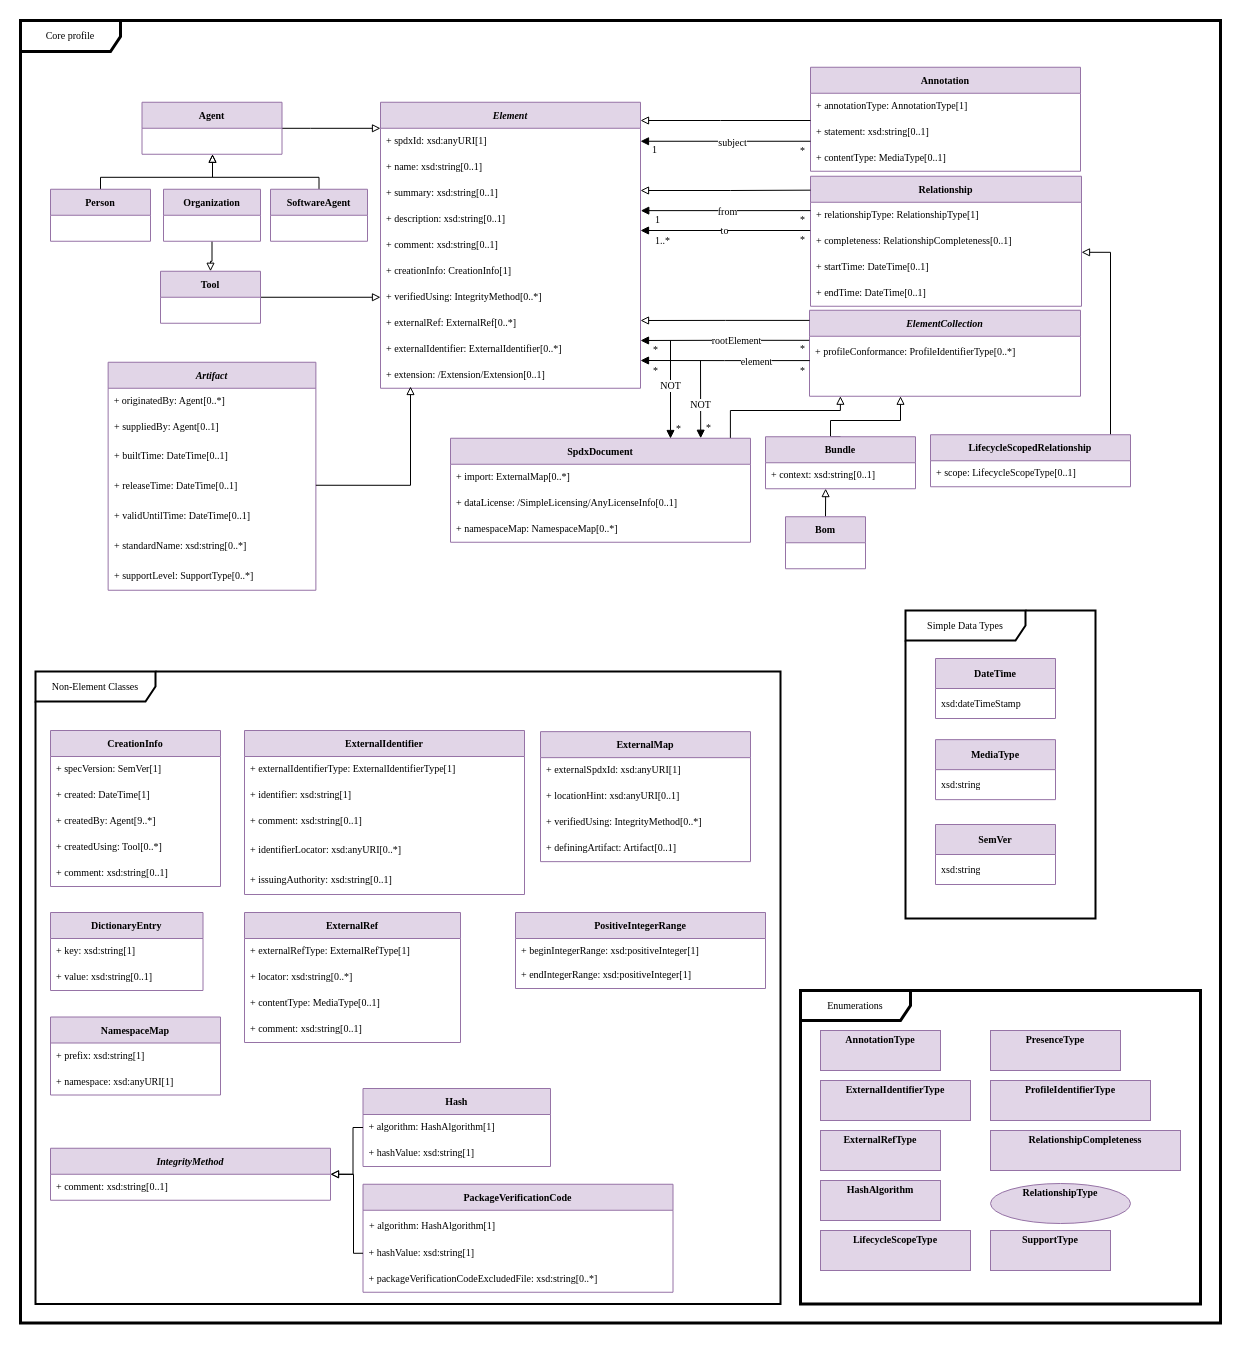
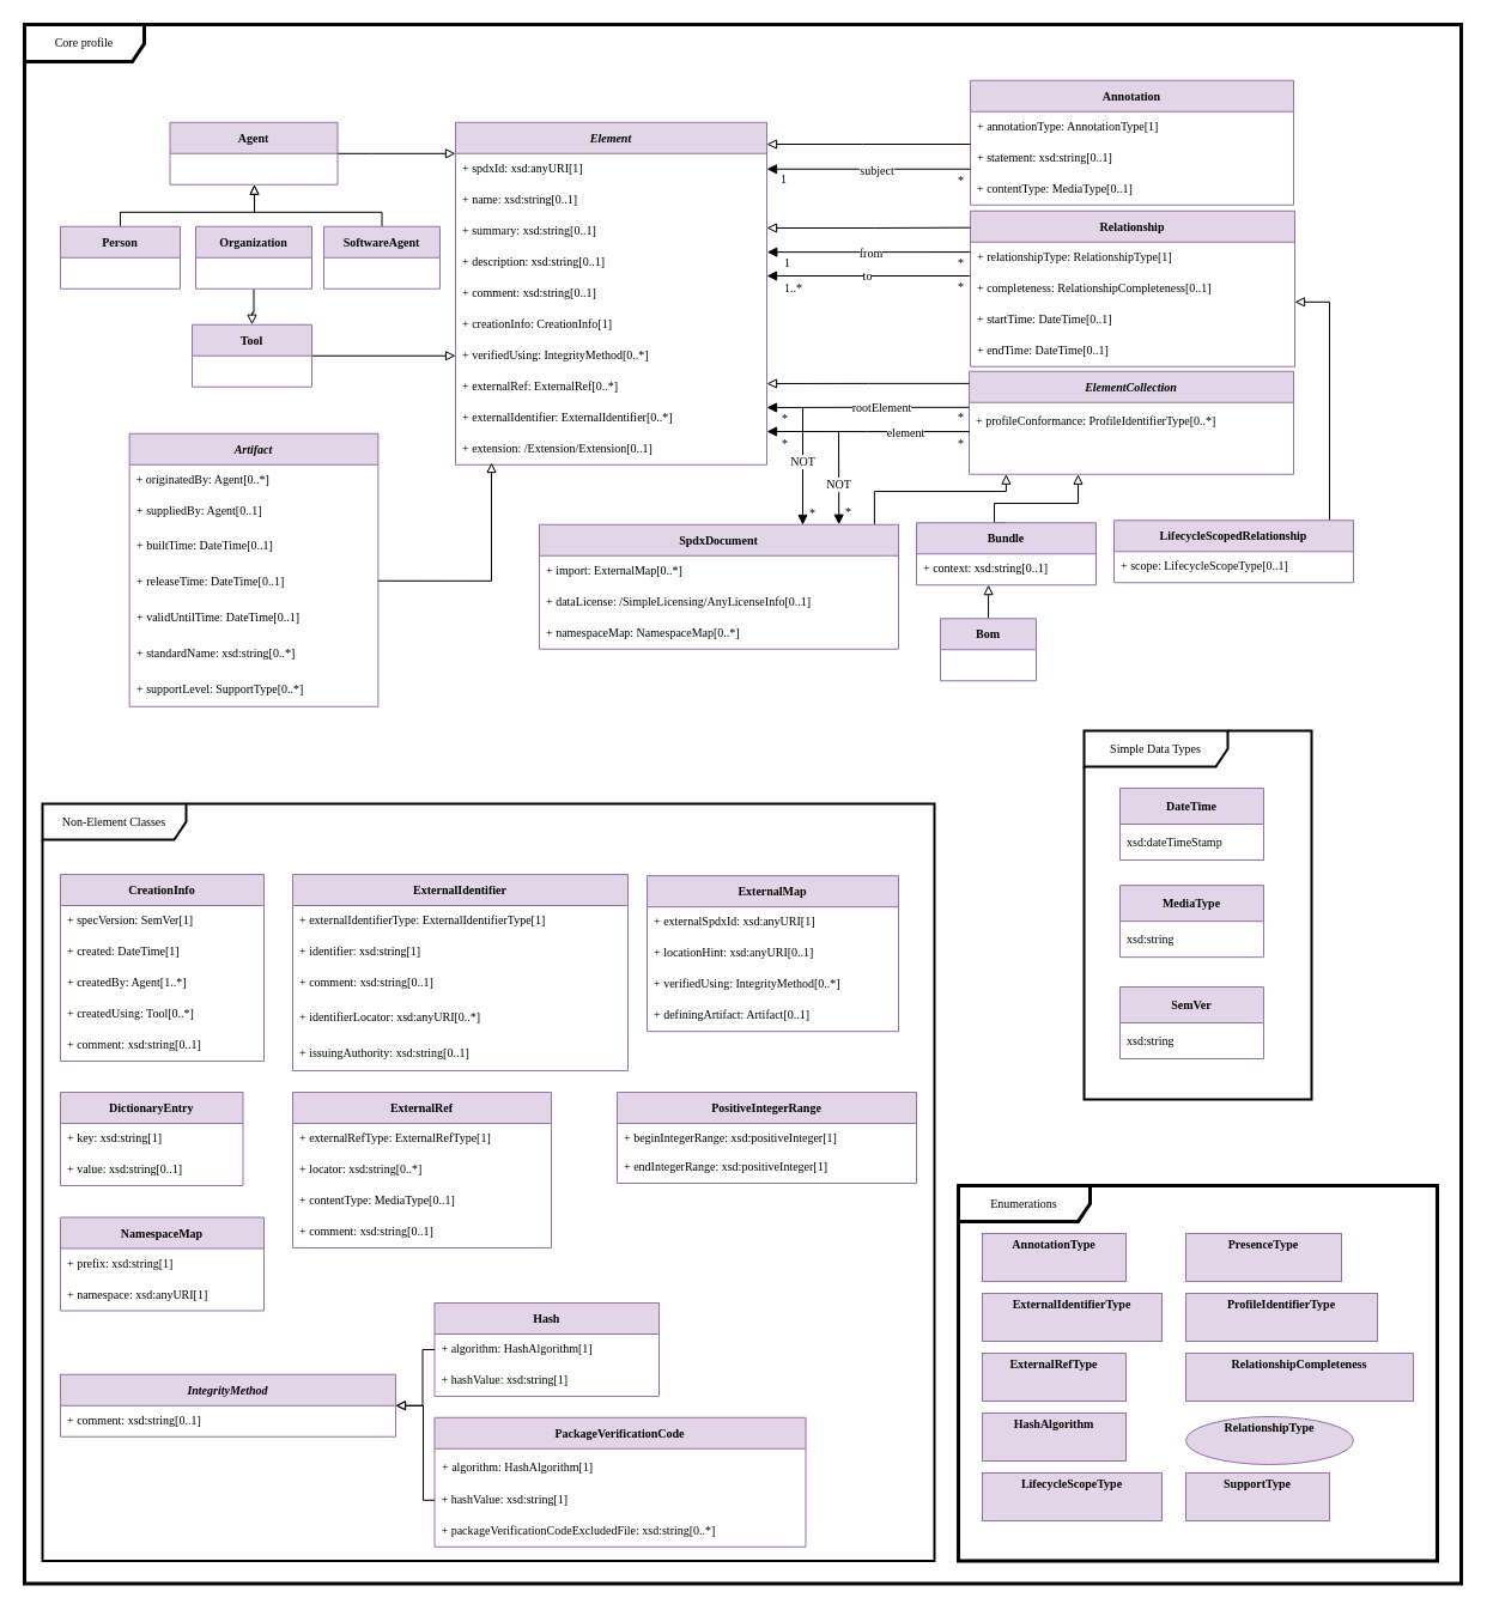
- <mxCell id="96" value="+ createdBy: Agent[9..*]" style="text;strokeColor=none;fillColor=none;align=left;verticalAlign=top;spacingLeft=4;spacingRight=4;overflow=hidden;rotatable=0;points=[[0,0.5],[1,0.5]];portConstraint=eastwest;fontFamily=Verdana;fontSize=10;" parent="93" vertex="1"><mxGeometry y="78" width="170" height="26" as="geometry" /></mxCell>
+ <mxCell id="96" value="+ createdBy: Agent[1..*]" style="text;strokeColor=none;fillColor=none;align=left;verticalAlign=top;spacingLeft=4;spacingRight=4;overflow=hidden;rotatable=0;points=[[0,0.5],[1,0.5]];portConstraint=eastwest;fontFamily=Verdana;fontSize=10;" parent="93" vertex="1"><mxGeometry y="78" width="170" height="26" as="geometry" /></mxCell>
